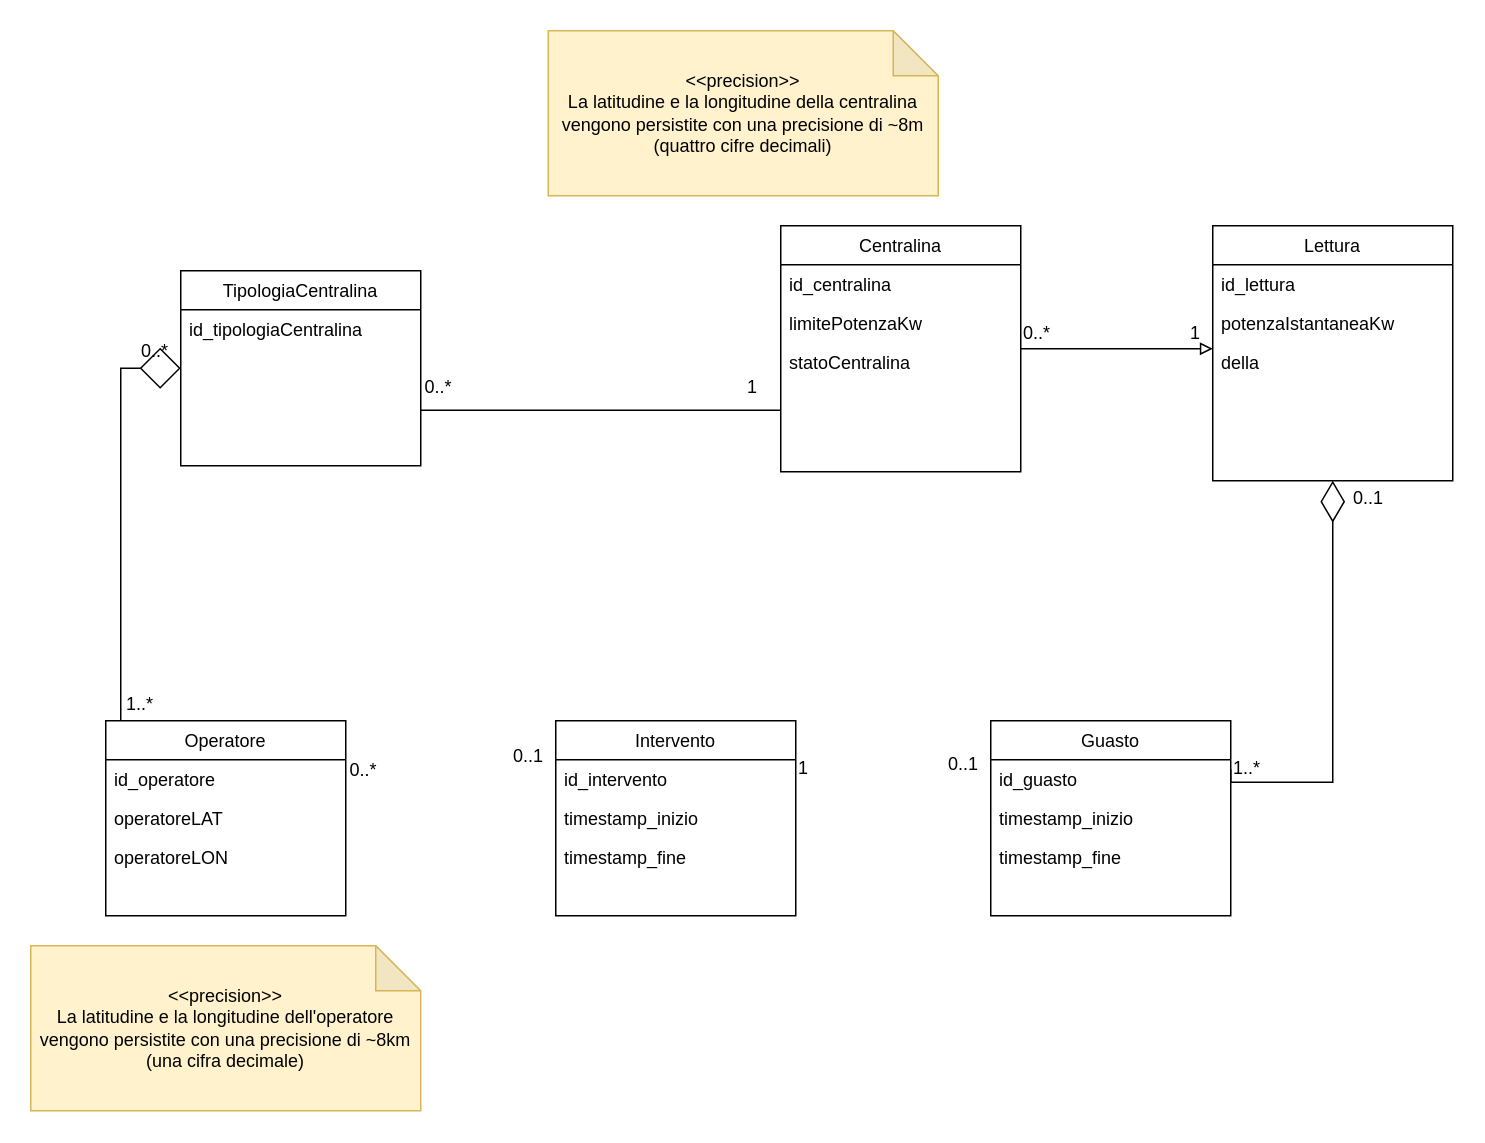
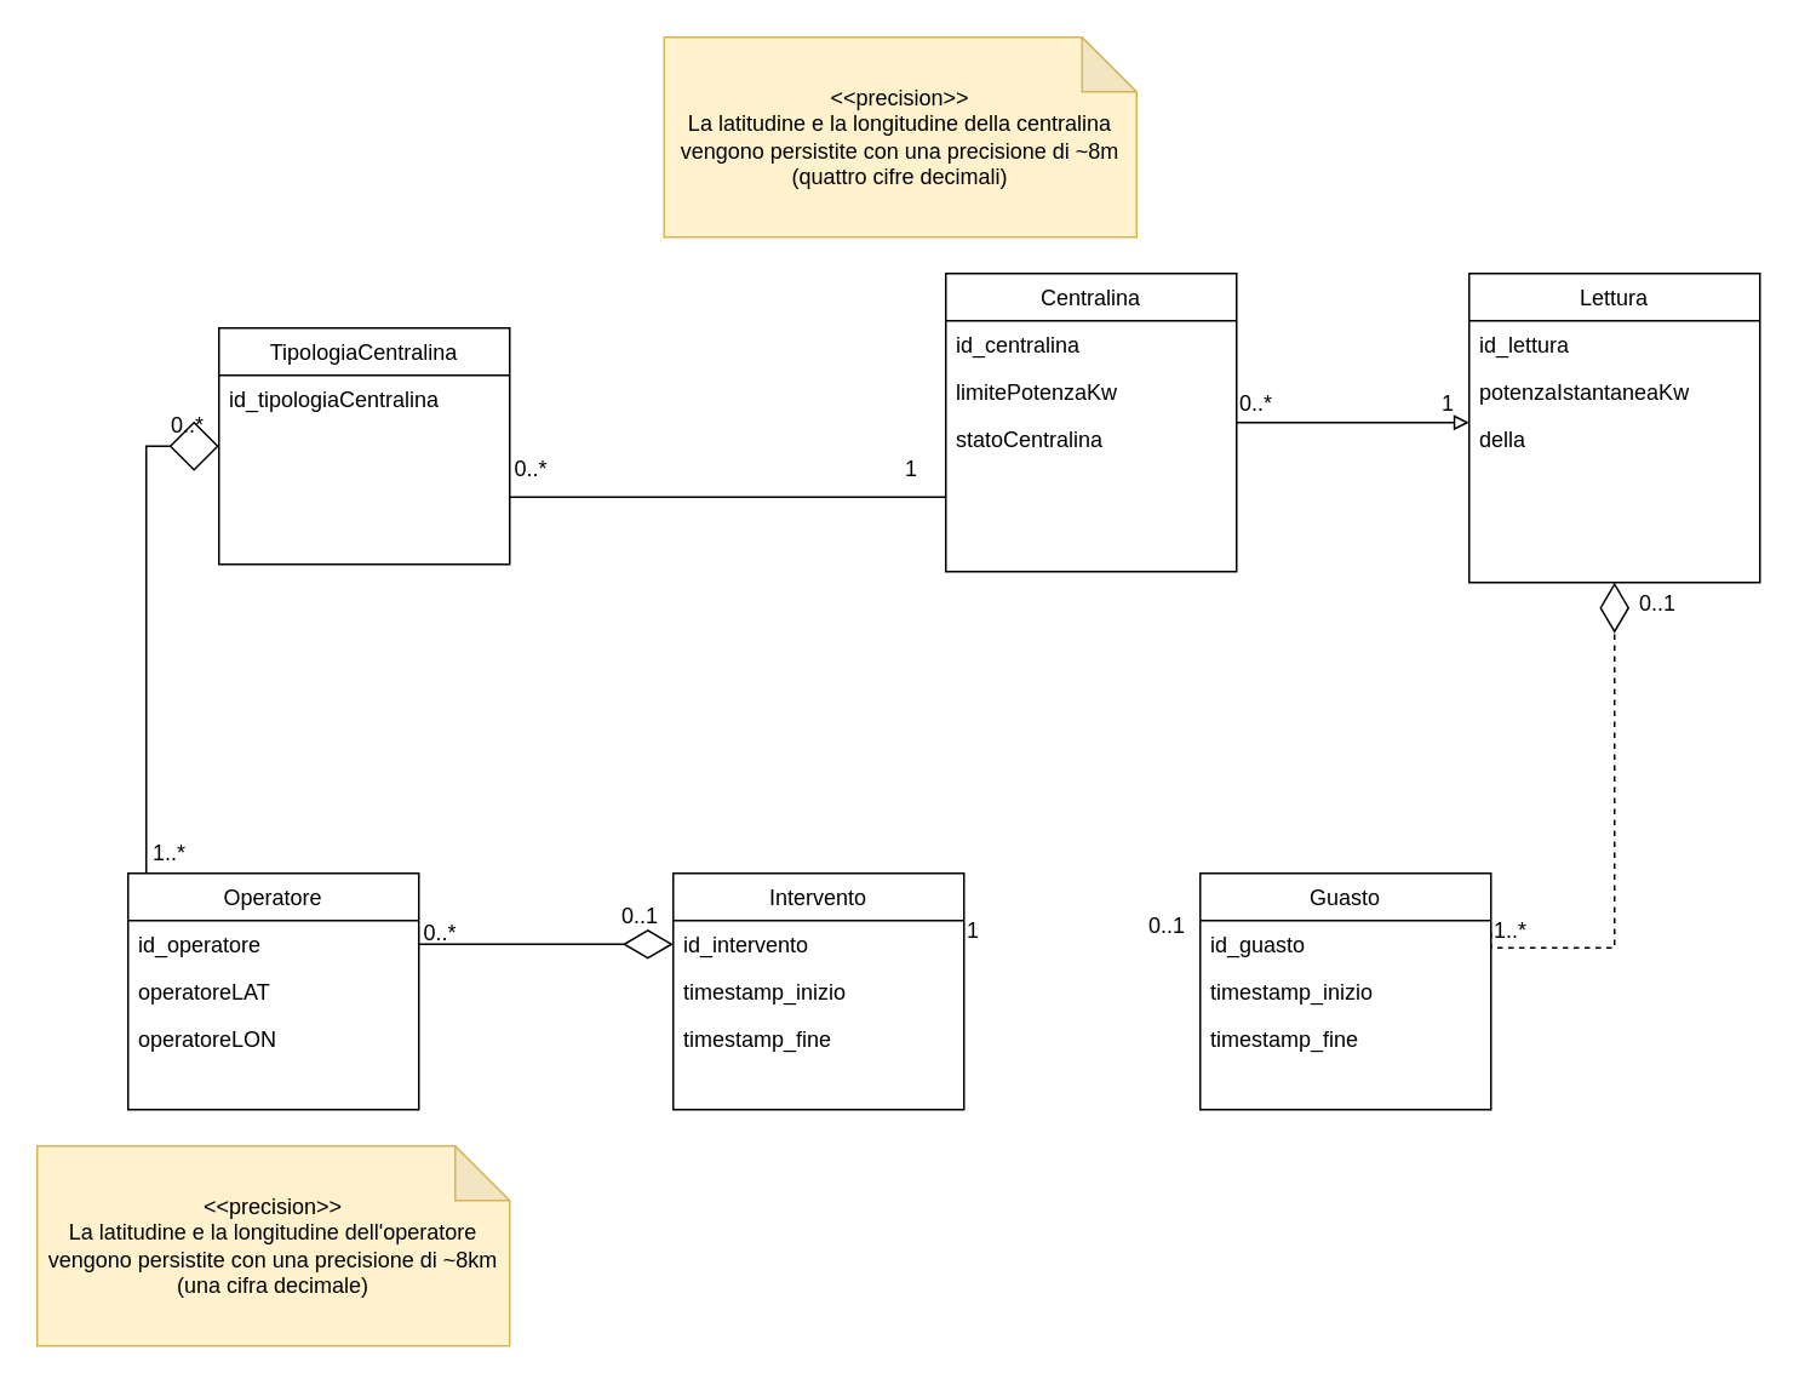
- <mxCell id="14" style="edgeStyle=orthogonalEdgeStyle;rounded=0;orthogonalLoop=1;jettySize=auto;html=1;exitX=1;exitY=0.25;exitDx=0;exitDy=0;entryX=0.5;entryY=1;entryDx=0;entryDy=0;endArrow=diamondThin;endFill=0;jumpSize=14;endSize=25;" parent="1" source="15" target="7" edge="1"><mxGeometry relative="1" as="geometry"><Array as="points"><mxPoint x="888" y="521" /></Array></mxGeometry></mxCell>
+ <mxCell id="14" style="edgeStyle=orthogonalEdgeStyle;rounded=0;orthogonalLoop=1;jettySize=auto;html=1;exitX=1;exitY=0.25;exitDx=0;exitDy=0;entryX=0.5;entryY=1;entryDx=0;entryDy=0;endArrow=diamondThin;endFill=0;jumpSize=14;endSize=25;dashed=1;" parent="1" source="15" target="7" edge="1"><mxGeometry relative="1" as="geometry"><Array as="points"><mxPoint x="888" y="521" /></Array></mxGeometry></mxCell>
+ <mxCell id="32" style="edgeStyle=orthogonalEdgeStyle;rounded=0;jumpSize=14;orthogonalLoop=1;jettySize=auto;html=1;entryX=0;entryY=0.5;entryDx=0;entryDy=0;endArrow=diamondThin;endFill=0;endSize=25;" parent="1" source="29" target="22" edge="1"><mxGeometry relative="1" as="geometry" /></mxCell>
